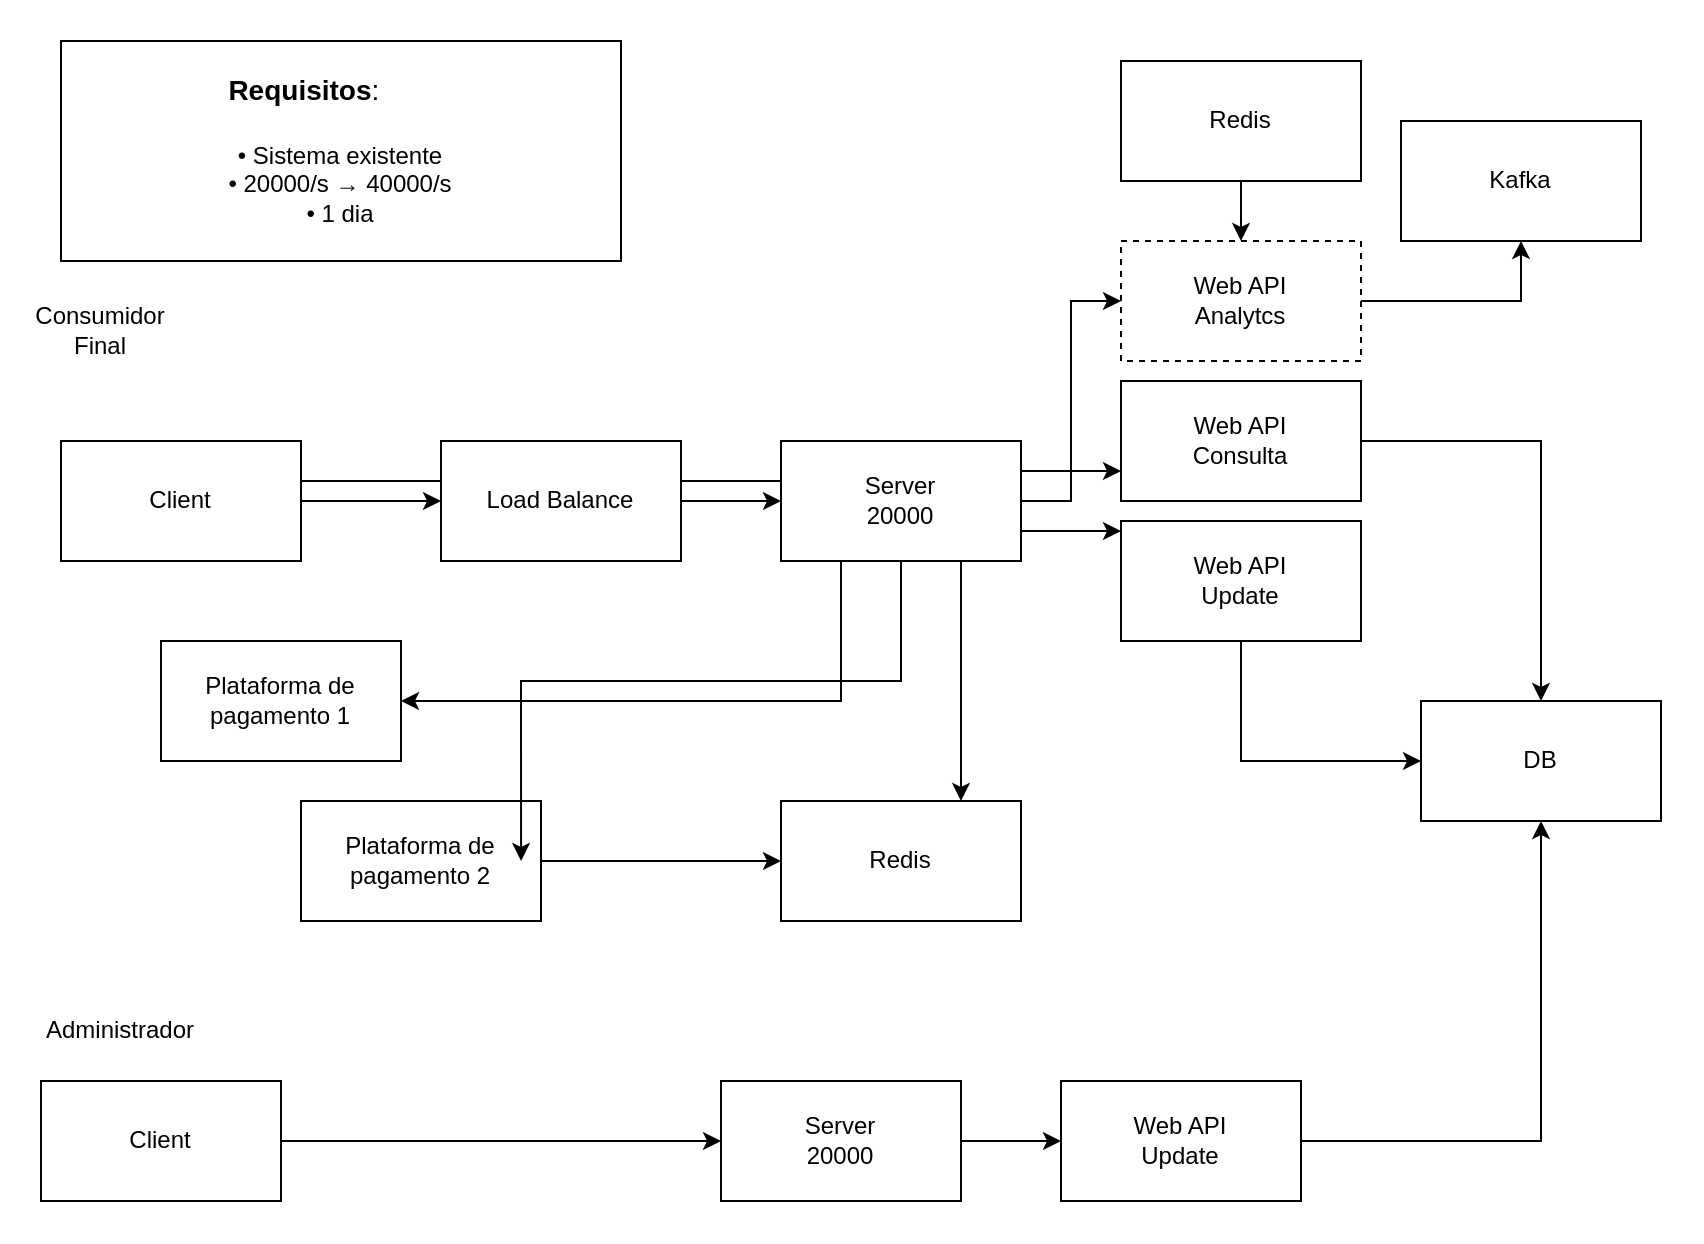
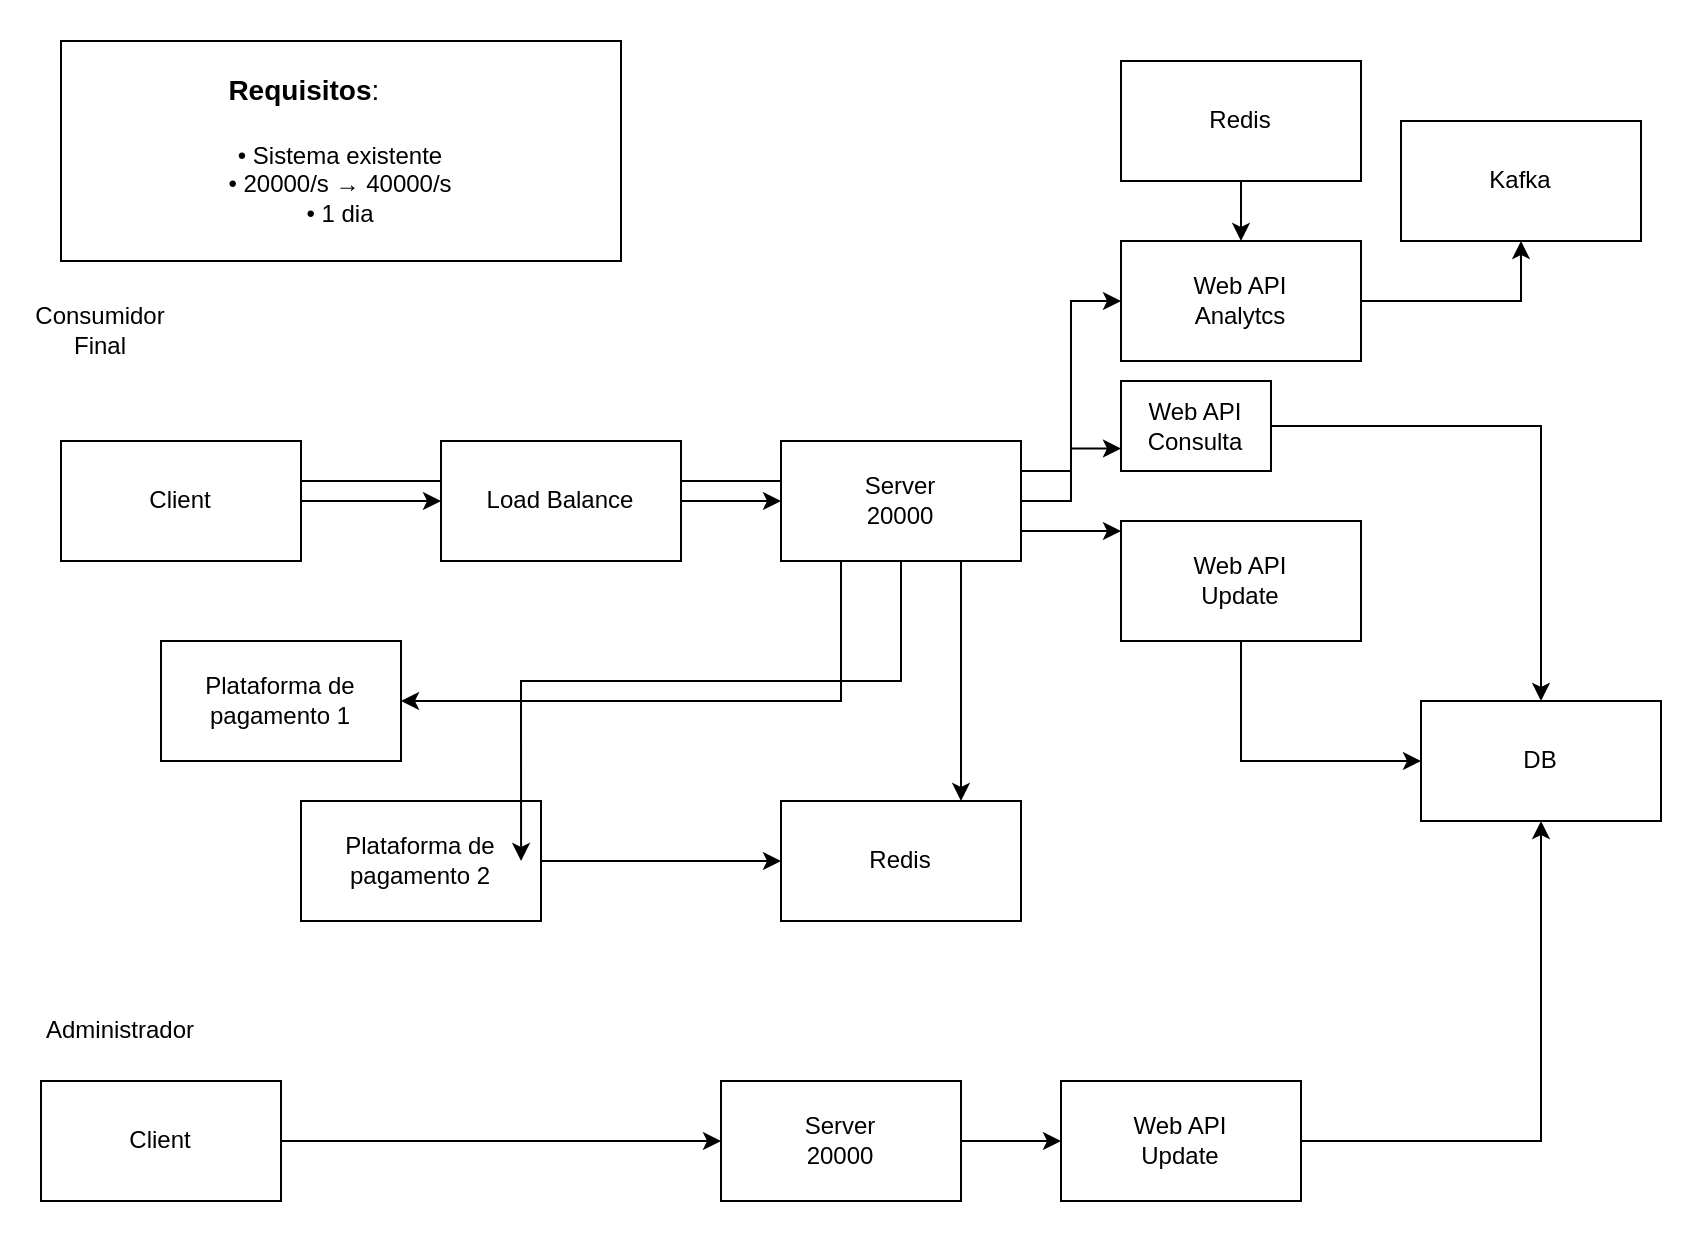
- <mxCell id="16" value="Web API&lt;br&gt;Analytcs" style="rounded=0;whiteSpace=wrap;html=1;dashed=1;" vertex="1" parent="1"><mxGeometry x="560" y="120" width="120" height="60" as="geometry" /></mxCell>
+ <mxCell id="16" value="Web API&lt;br&gt;Analytcs" style="rounded=0;whiteSpace=wrap;html=1;" vertex="1" parent="1"><mxGeometry x="560" y="120" width="120" height="60" as="geometry" /></mxCell>
- <mxCell id="18" value="Web API&lt;br&gt;Consulta" style="rounded=0;whiteSpace=wrap;html=1;" vertex="1" parent="1"><mxGeometry x="560" y="190" width="120" height="60" as="geometry" /></mxCell>
+ <mxCell id="18" value="Web API&lt;br&gt;Consulta" style="rounded=0;whiteSpace=wrap;html=1;" vertex="1" parent="1"><mxGeometry x="560" y="190" width="75" height="45" as="geometry" /></mxCell>
